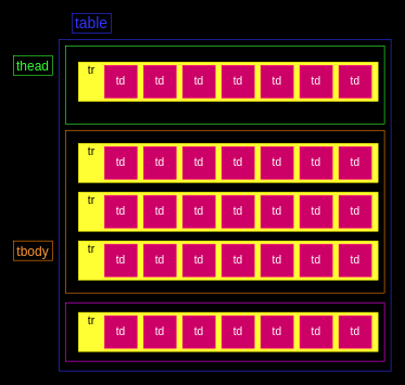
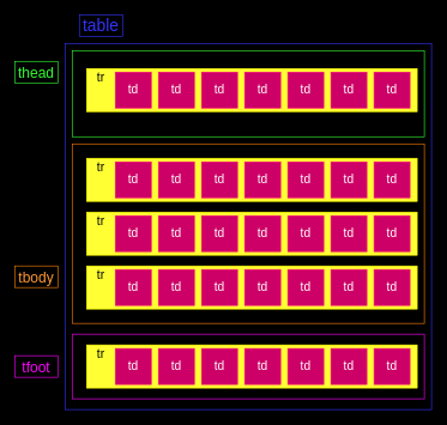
+ <mxCell id="7" value="tfoot" style="text;html=1;strokeColor=#FF00FF;fillColor=none;align=center;verticalAlign=middle;whiteSpace=wrap;rounded=0;fontSize=20;fontColor=#FF00FF;" vertex="1" parent="1"><mxGeometry x="20" y="495" width="60" height="30" as="geometry" /></mxCell>
